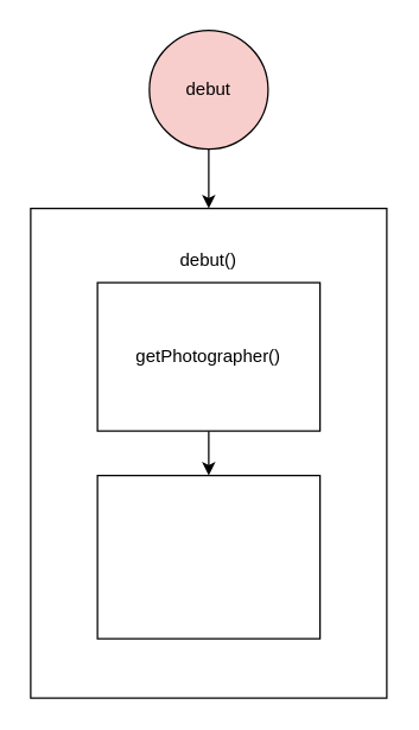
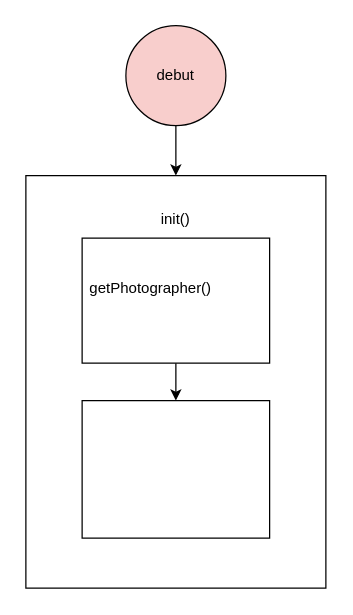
- <mxCell id="8" value="debut()" style="text;html=1;strokeColor=none;fillColor=none;align=center;verticalAlign=middle;whiteSpace=wrap;rounded=0;" vertex="1" parent="1"><mxGeometry x="110" y="160" width="60" height="30" as="geometry" /></mxCell>
+ <mxCell id="8" value="init()" style="text;html=1;strokeColor=none;fillColor=none;align=center;verticalAlign=middle;whiteSpace=wrap;rounded=0;" vertex="1" parent="1"><mxGeometry x="110" y="160" width="60" height="30" as="geometry" /></mxCell>
- <mxCell id="9" value="getPhotographer()" style="text;html=1;strokeColor=none;fillColor=none;align=center;verticalAlign=middle;whiteSpace=wrap;rounded=0;" vertex="1" parent="1"><mxGeometry x="93" y="225" width="94" height="30" as="geometry" /></mxCell>
+ <mxCell id="9" value="getPhotographer()" style="text;html=1;strokeColor=none;fillColor=none;align=center;verticalAlign=middle;whiteSpace=wrap;rounded=0;" vertex="1" parent="1"><mxGeometry x="73" y="215" width="94" height="30" as="geometry" /></mxCell>
